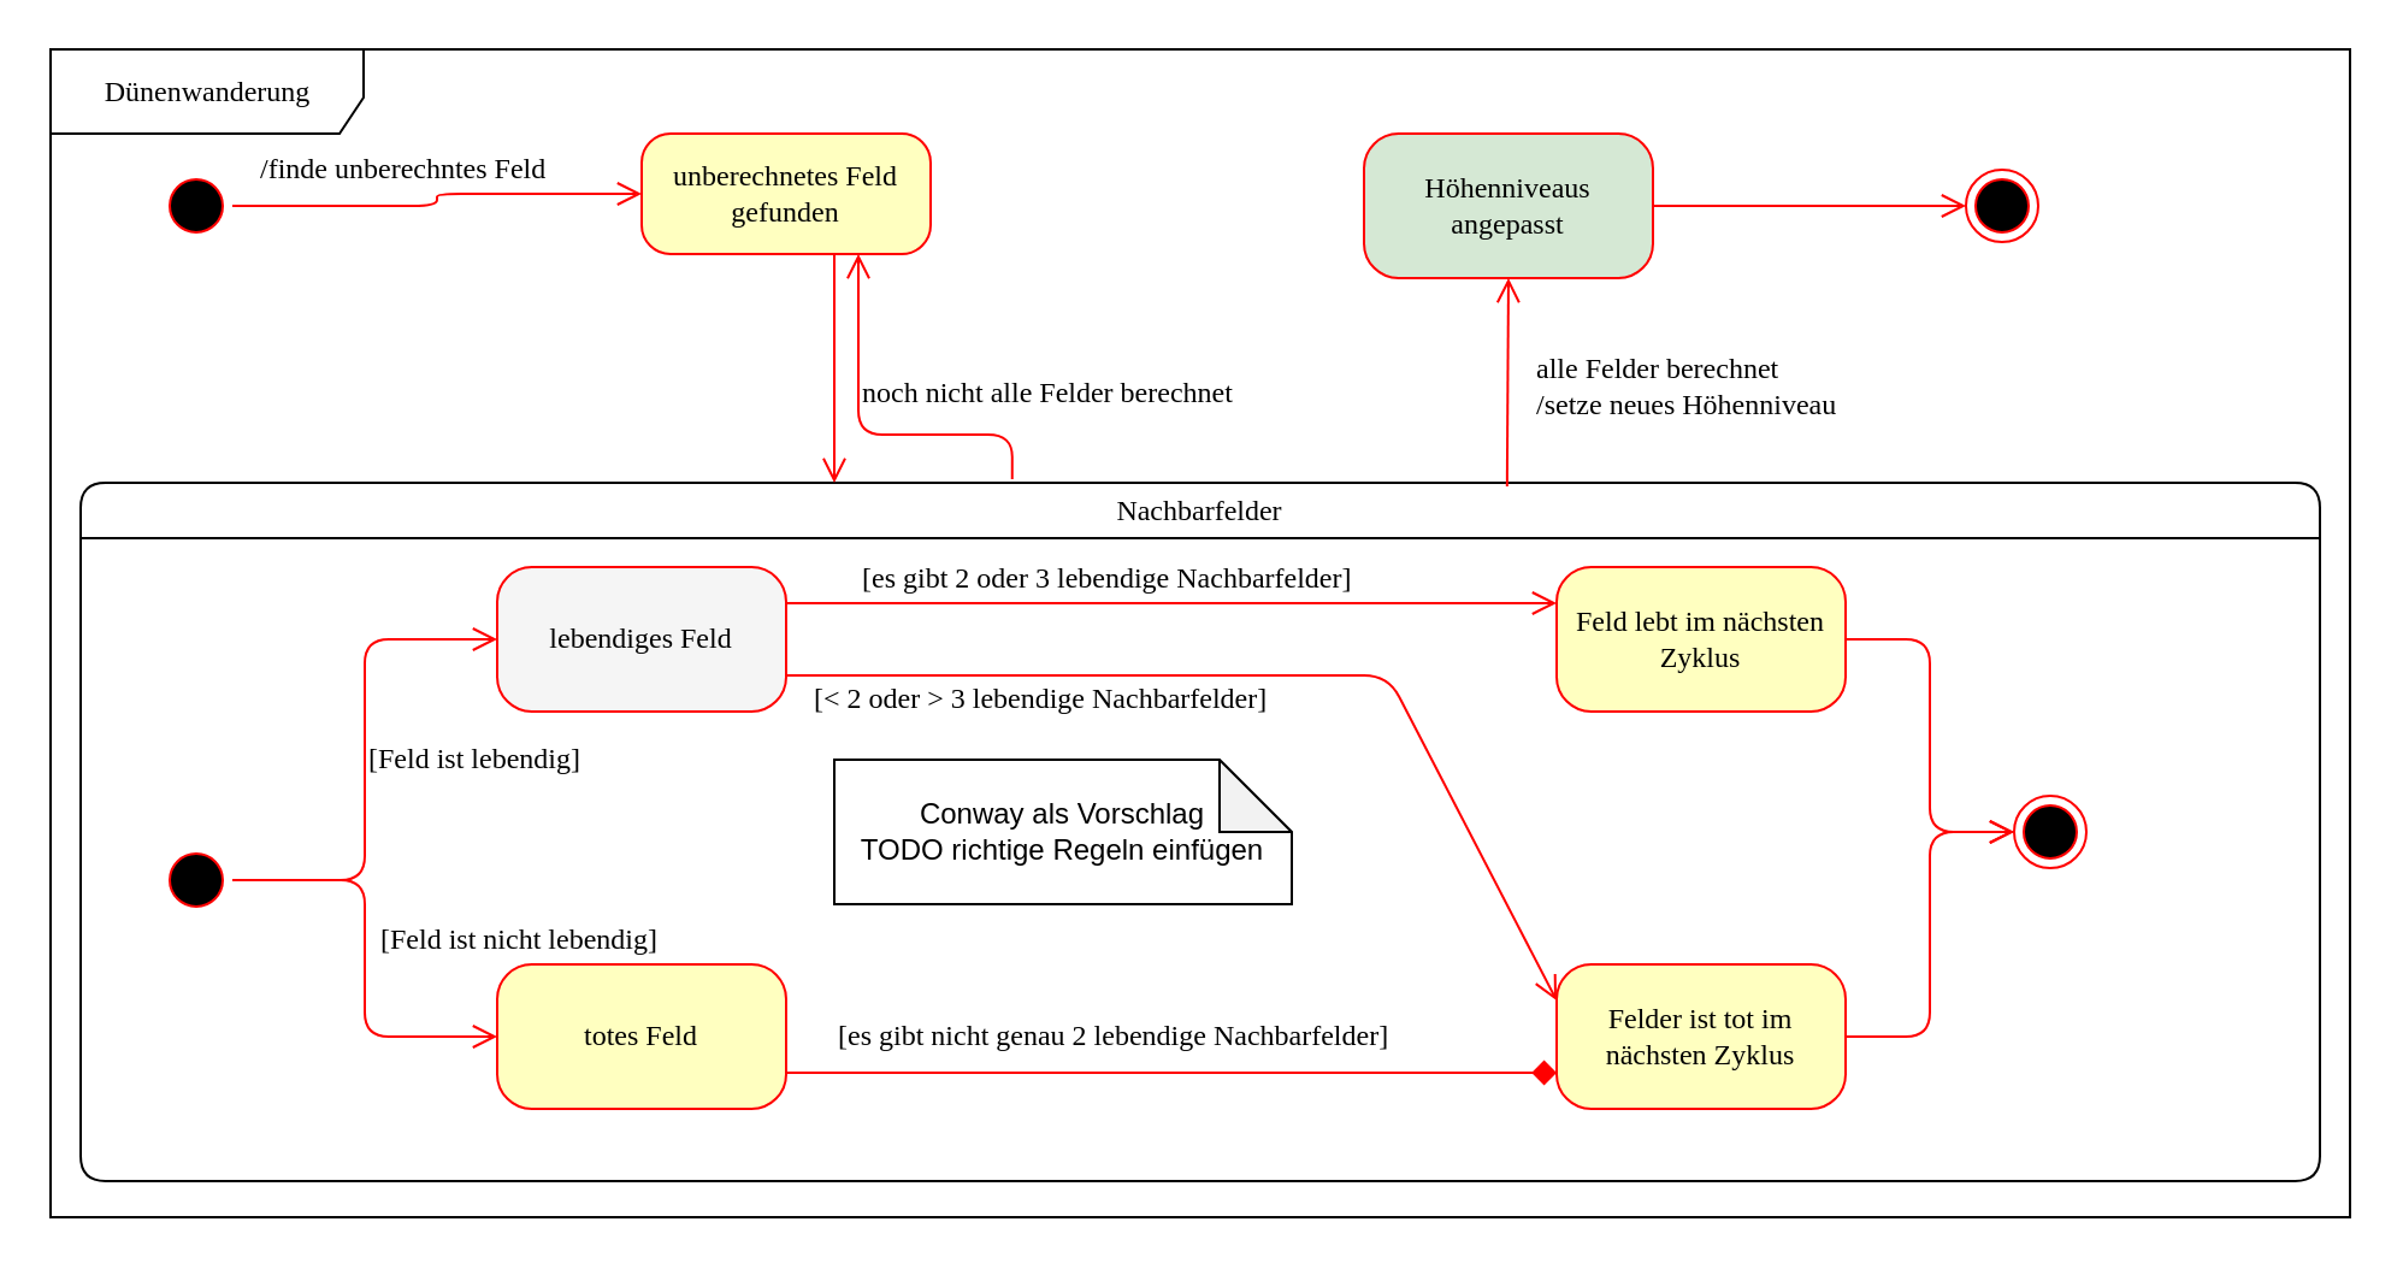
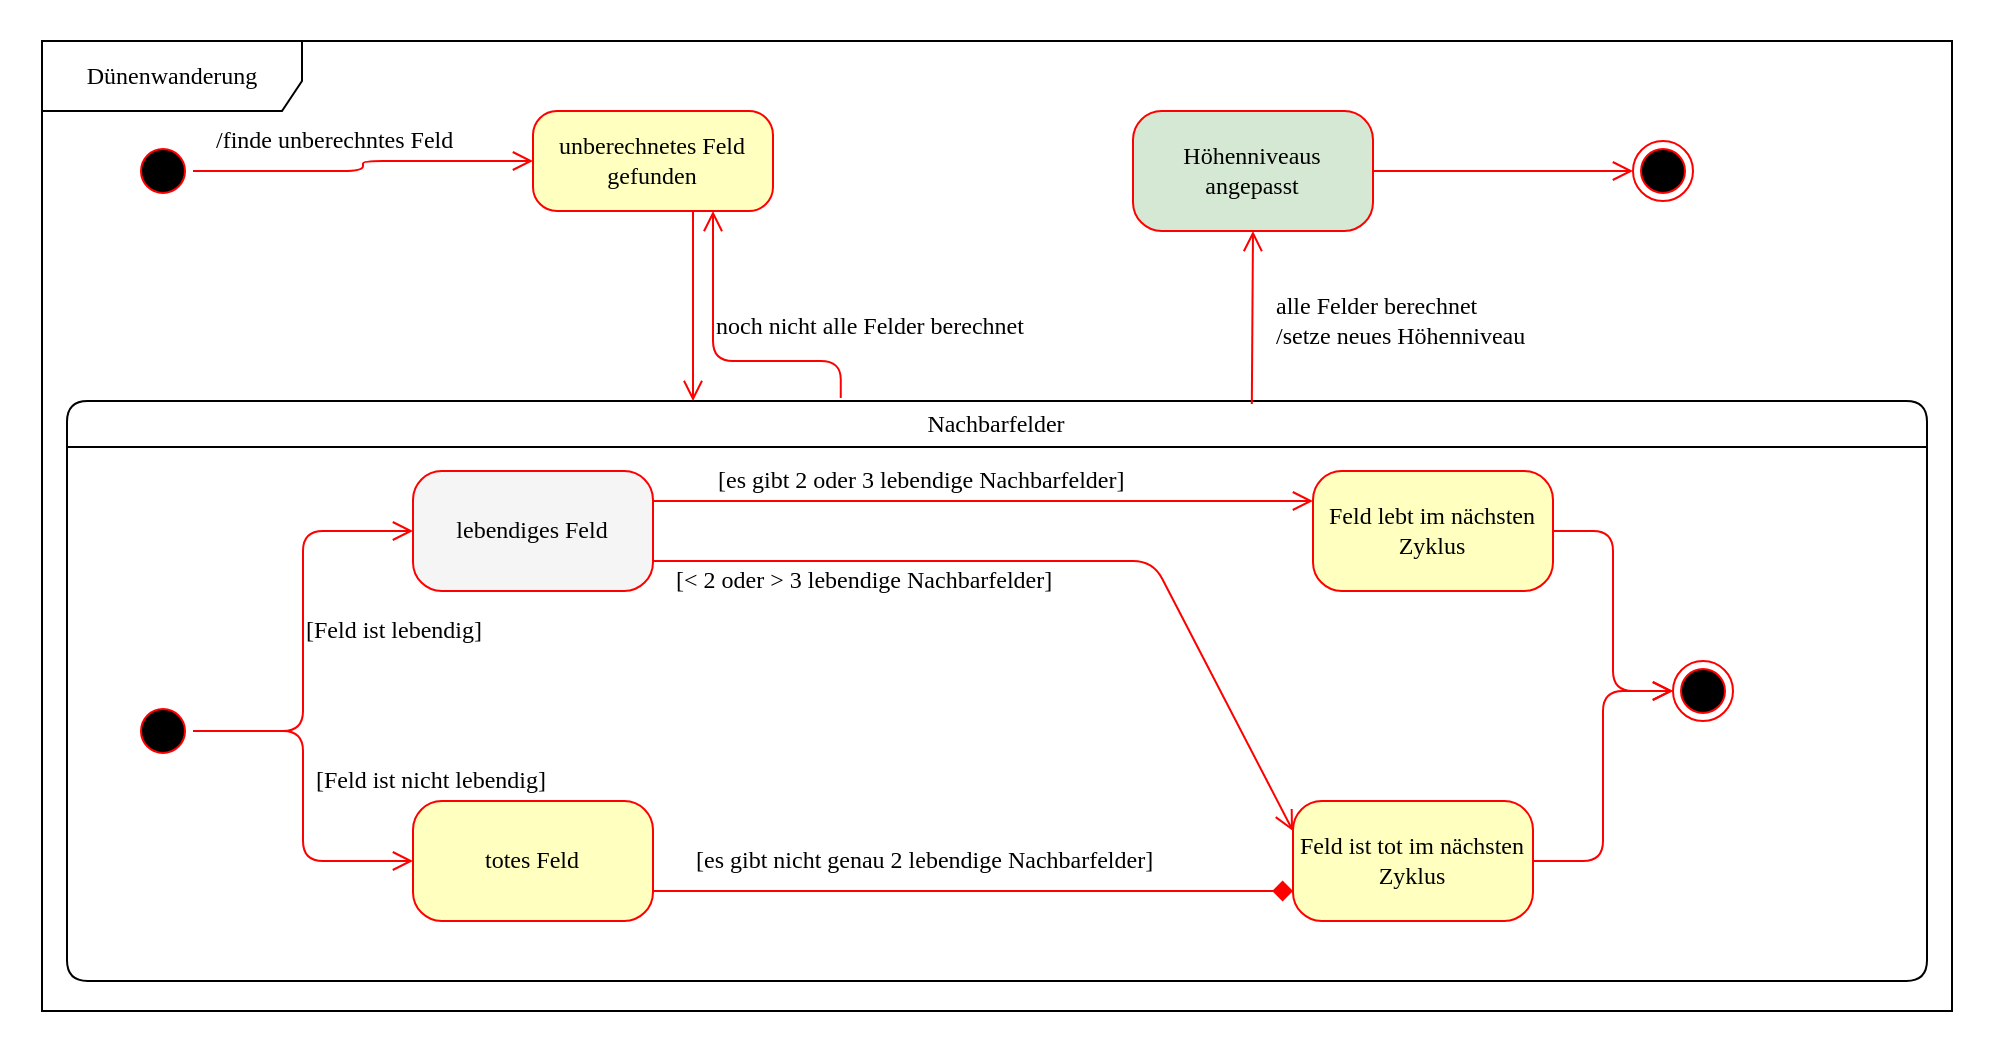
- <mxCell id="12" value="Feld lebt im nächsten Zyklus" style="rounded=1;whiteSpace=wrap;html=1;arcSize=24;fillColor=#ffffc0;strokeColor=#ff0000;shadow=0;comic=0;labelBackgroundColor=none;fontFamily=Verdana;fontSize=12;fontColor=#000000;align=center;" parent="6" vertex="1"><mxGeometry x="613" y="35" width="120" height="60" as="geometry" /></mxCell>
+ <mxCell id="12" value="Feld lebt im nächsten Zyklus" style="rounded=1;whiteSpace=wrap;html=1;arcSize=24;fillColor=#ffffc0;strokeColor=#ff0000;shadow=0;comic=0;labelBackgroundColor=none;fontFamily=Verdana;fontSize=12;fontColor=#000000;align=center;" parent="6" vertex="1"><mxGeometry x="623" y="35" width="120" height="60" as="geometry" /></mxCell>
- <mxCell id="26" value="Conway als Vorschlag&lt;br&gt;TODO richtige Regeln einfügen" style="shape=note;whiteSpace=wrap;html=1;backgroundOutline=1;darkOpacity=0.05;" vertex="1" parent="1"><mxGeometry x="346" y="315" width="190" height="60" as="geometry" /></mxCell>
- <mxCell id="14" value="Felder ist tot im nächsten Zyklus" style="rounded=1;whiteSpace=wrap;html=1;arcSize=24;fillColor=#ffffc0;strokeColor=#ff0000;shadow=0;comic=0;labelBackgroundColor=none;fontFamily=Verdana;fontSize=12;fontColor=#000000;align=center;" parent="6" vertex="1"><mxGeometry x="613" y="200" width="120" height="60" as="geometry" /></mxCell>
+ <mxCell id="14" value="Feld ist tot im nächsten Zyklus" style="rounded=1;whiteSpace=wrap;html=1;arcSize=24;fillColor=#ffffc0;strokeColor=#ff0000;shadow=0;comic=0;labelBackgroundColor=none;fontFamily=Verdana;fontSize=12;fontColor=#000000;align=center;" parent="6" vertex="1"><mxGeometry x="613" y="200" width="120" height="60" as="geometry" /></mxCell>
